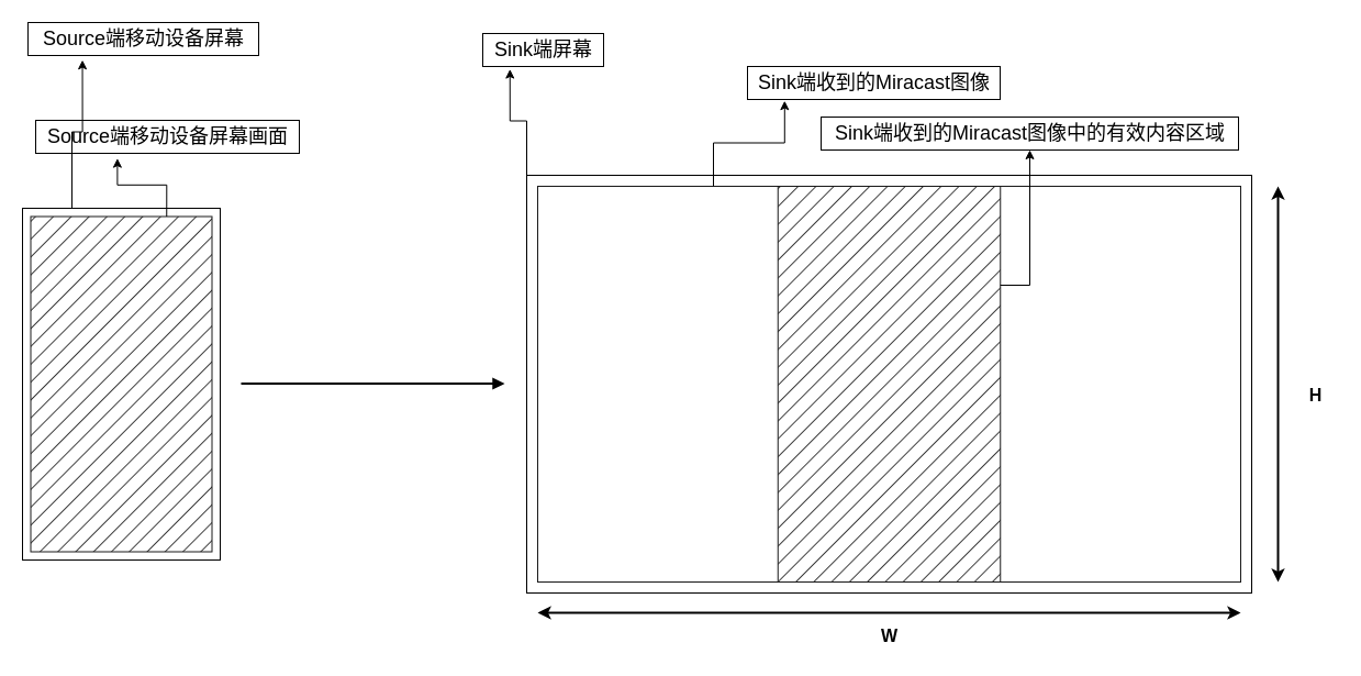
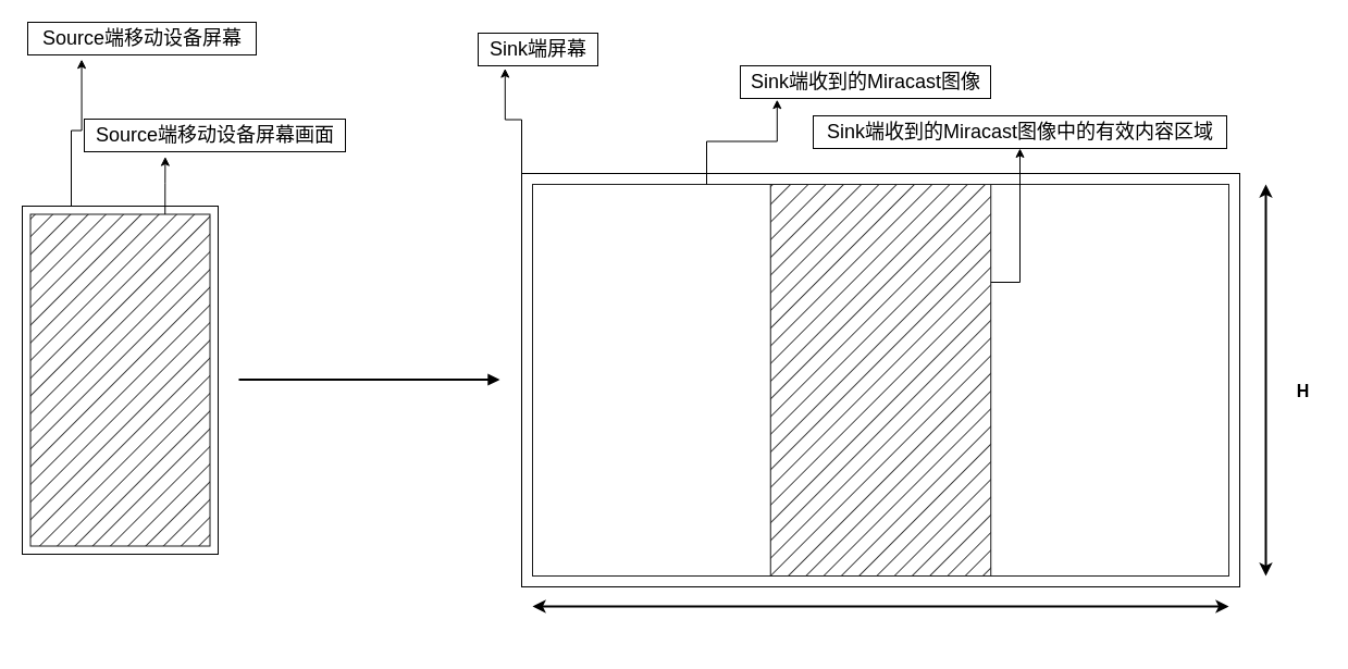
- <mxCell id="24" value="Source端移动设备屏幕画面" style="text;html=1;align=center;verticalAlign=middle;resizable=0;points=[];autosize=1;strokeColor=default;fillColor=none;fontSize=18;" parent="1" vertex="1"><mxGeometry x="32" y="109" width="240" height="30" as="geometry" /></mxCell>
+ <mxCell id="24" value="Source端移动设备屏幕画面" style="text;html=1;align=center;verticalAlign=middle;resizable=0;points=[];autosize=1;strokeColor=default;fillColor=none;fontSize=18;" parent="1" vertex="1"><mxGeometry x="77" y="109" width="240" height="30" as="geometry" /></mxCell>
- <mxCell id="15" value="W" style="text;html=1;resizable=0;autosize=1;align=center;verticalAlign=middle;points=[];fillColor=none;strokeColor=none;rounded=0;fillStyle=hatch;fontStyle=1;fontSize=16;" parent="1" vertex="1"><mxGeometry x="789" y="563" width="40" height="30" as="geometry" /></mxCell>
